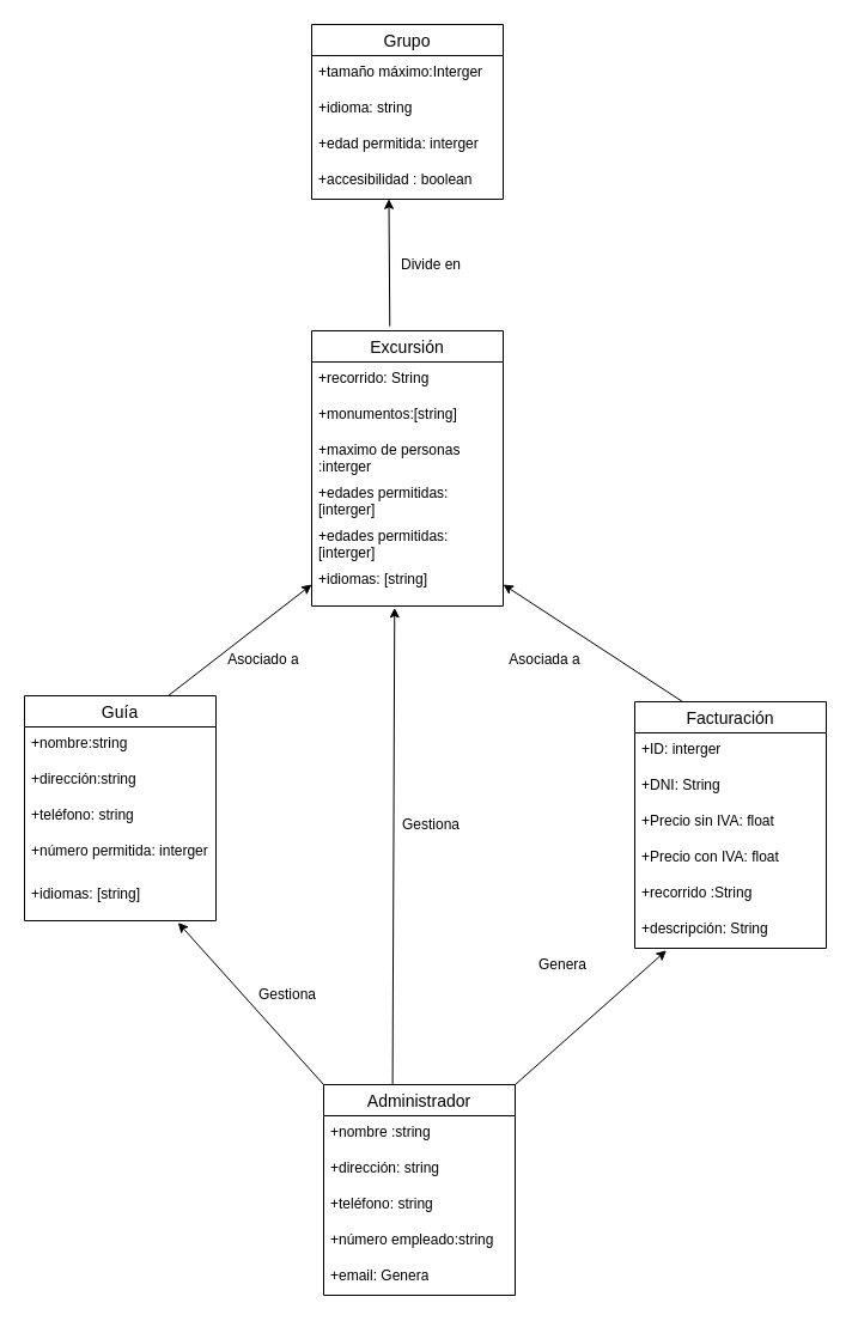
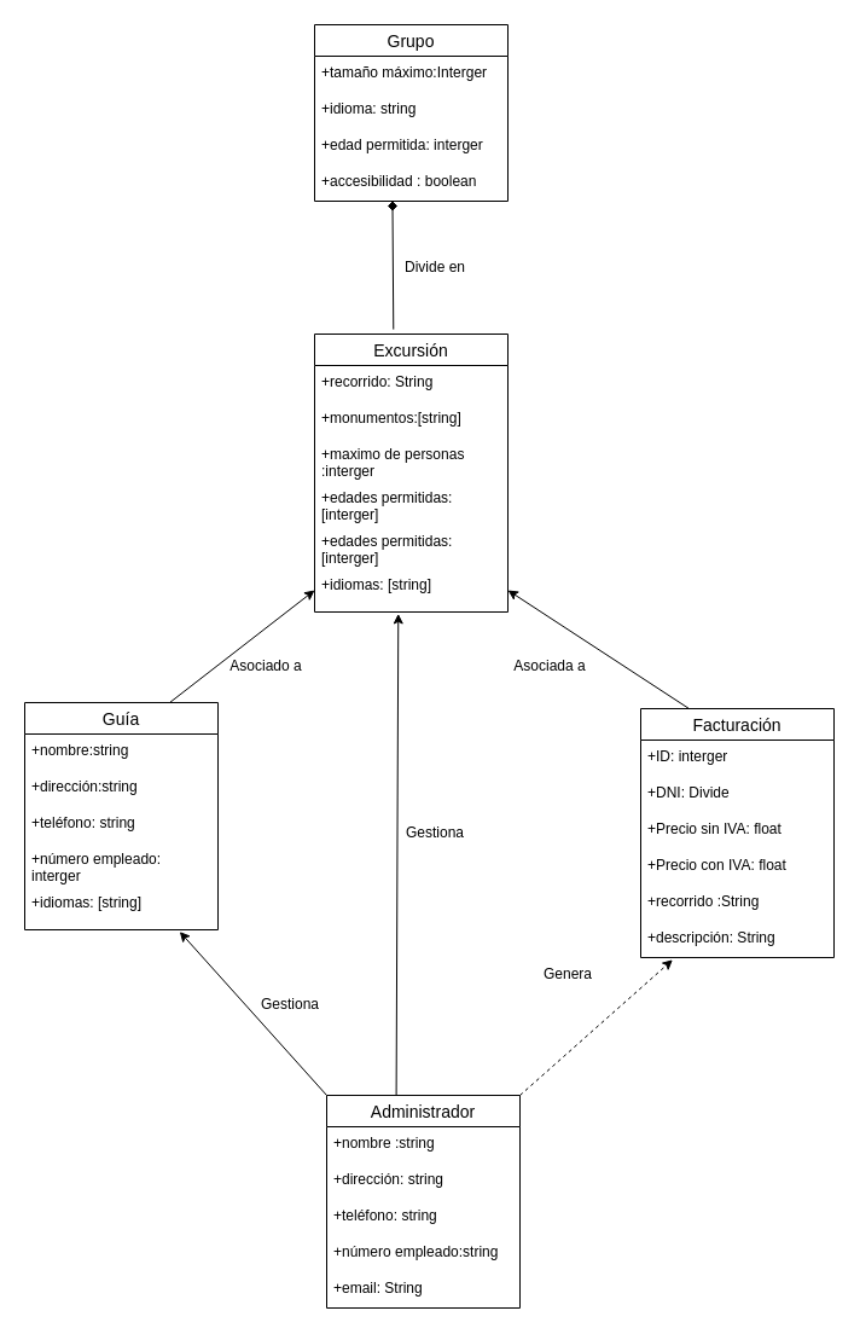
- <mxCell id="38" value="" style="endArrow=classic;html=1;rounded=0;exitX=0.408;exitY=-0.017;exitDx=0;exitDy=0;exitPerimeter=0;entryX=0.403;entryY=0.993;entryDx=0;entryDy=0;entryPerimeter=0;" edge="1" parent="1" source="21" target="32"><mxGeometry width="50" height="50" relative="1" as="geometry"><mxPoint x="330" y="196" as="sourcePoint" /><mxPoint x="325" y="176" as="targetPoint" /></mxGeometry></mxCell>
+ <mxCell id="38" value="" style="endArrow=diamond;html=1;rounded=0;exitX=0.408;exitY=-0.017;exitDx=0;exitDy=0;exitPerimeter=0;entryX=0.403;entryY=0.993;entryDx=0;entryDy=0;entryPerimeter=0;" edge="1" parent="1" source="21" target="32"><mxGeometry width="50" height="50" relative="1" as="geometry"><mxPoint x="330" y="196" as="sourcePoint" /><mxPoint x="325" y="176" as="targetPoint" /></mxGeometry></mxCell>
- <mxCell id="10" value="+DNI: String" style="text;strokeColor=none;fillColor=none;spacingLeft=4;spacingRight=4;overflow=hidden;rotatable=0;points=[[0,0.5],[1,0.5]];portConstraint=eastwest;fontSize=12;whiteSpace=wrap;html=1;" vertex="1" parent="8"><mxGeometry y="56" width="160" height="30" as="geometry" /></mxCell>
+ <mxCell id="10" value="+DNI: Divide" style="text;strokeColor=none;fillColor=none;spacingLeft=4;spacingRight=4;overflow=hidden;rotatable=0;points=[[0,0.5],[1,0.5]];portConstraint=eastwest;fontSize=12;whiteSpace=wrap;html=1;" vertex="1" parent="8"><mxGeometry y="56" width="160" height="30" as="geometry" /></mxCell>
- <mxCell id="19" value="+número permitida: interger" style="text;strokeColor=none;fillColor=none;spacingLeft=4;spacingRight=4;overflow=hidden;rotatable=0;points=[[0,0.5],[1,0.5]];portConstraint=eastwest;fontSize=12;whiteSpace=wrap;html=1;" vertex="1" parent="15"><mxGeometry y="116" width="160" height="36" as="geometry" /></mxCell>
+ <mxCell id="19" value="+número empleado: interger" style="text;strokeColor=none;fillColor=none;spacingLeft=4;spacingRight=4;overflow=hidden;rotatable=0;points=[[0,0.5],[1,0.5]];portConstraint=eastwest;fontSize=12;whiteSpace=wrap;html=1;" vertex="1" parent="15"><mxGeometry y="116" width="160" height="36" as="geometry" /></mxCell>
- <mxCell id="37" value="" style="endArrow=classic;html=1;rounded=0;exitX=1;exitY=0;exitDx=0;exitDy=0;entryX=0.165;entryY=1.06;entryDx=0;entryDy=0;entryPerimeter=0;" edge="1" parent="1" source="2" target="14"><mxGeometry width="50" height="50" relative="1" as="geometry"><mxPoint x="410" y="696" as="sourcePoint" /><mxPoint x="460" y="646" as="targetPoint" /></mxGeometry></mxCell>
+ <mxCell id="37" value="" style="endArrow=classic;html=1;rounded=0;exitX=1;exitY=0;exitDx=0;exitDy=0;entryX=0.165;entryY=1.06;entryDx=0;entryDy=0;entryPerimeter=0;dashed=1;" edge="1" parent="1" source="2" target="14"><mxGeometry width="50" height="50" relative="1" as="geometry"><mxPoint x="410" y="696" as="sourcePoint" /><mxPoint x="460" y="646" as="targetPoint" /></mxGeometry></mxCell>
- <mxCell id="7" value="+email: Genera" style="text;strokeColor=none;fillColor=none;spacingLeft=4;spacingRight=4;overflow=hidden;rotatable=0;points=[[0,0.5],[1,0.5]];portConstraint=eastwest;fontSize=12;whiteSpace=wrap;html=1;" vertex="1" parent="2"><mxGeometry y="146" width="160" height="30" as="geometry" /></mxCell>
+ <mxCell id="7" value="+email: String" style="text;strokeColor=none;fillColor=none;spacingLeft=4;spacingRight=4;overflow=hidden;rotatable=0;points=[[0,0.5],[1,0.5]];portConstraint=eastwest;fontSize=12;whiteSpace=wrap;html=1;" vertex="1" parent="2"><mxGeometry y="146" width="160" height="30" as="geometry" /></mxCell>
